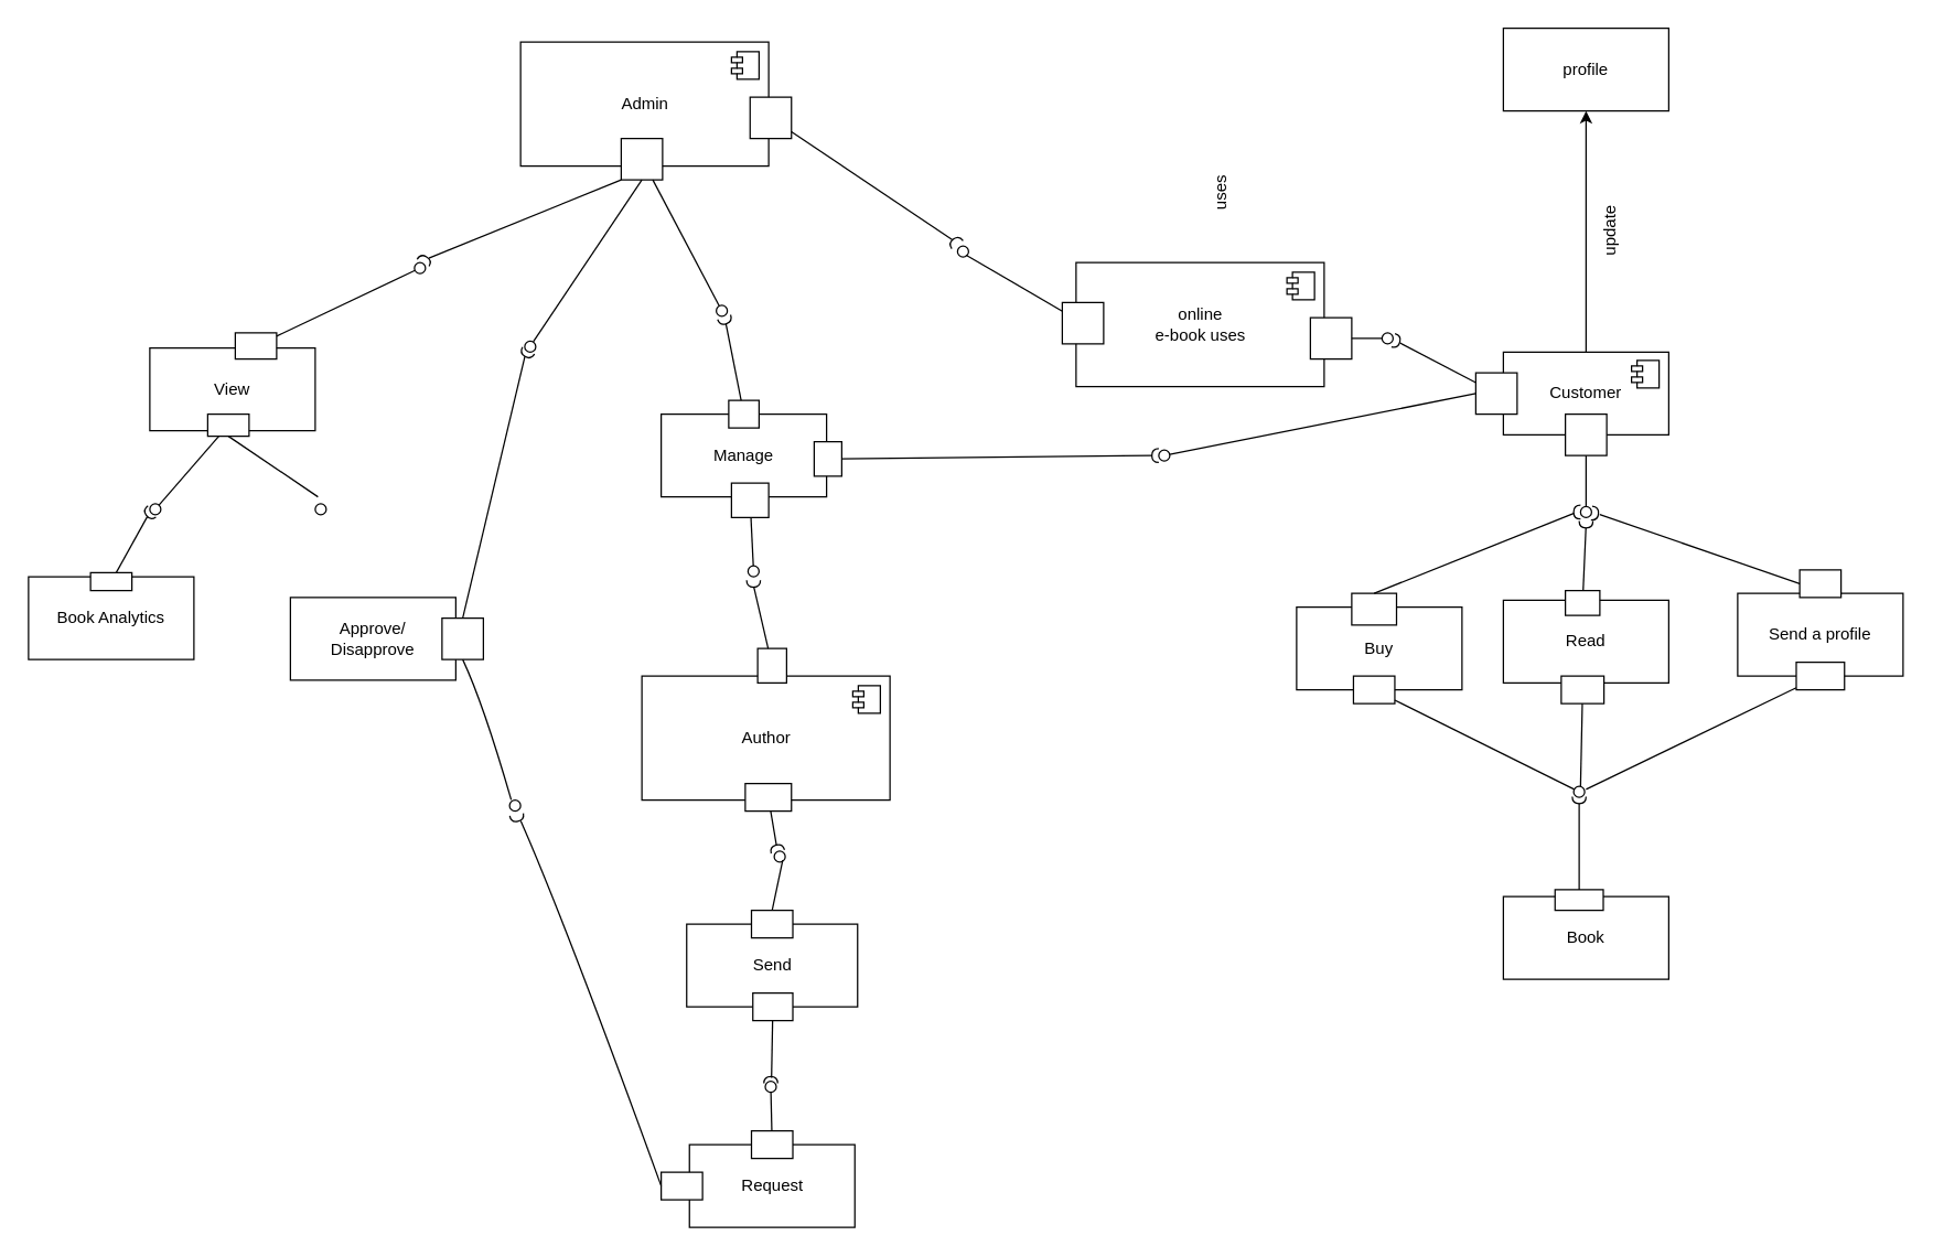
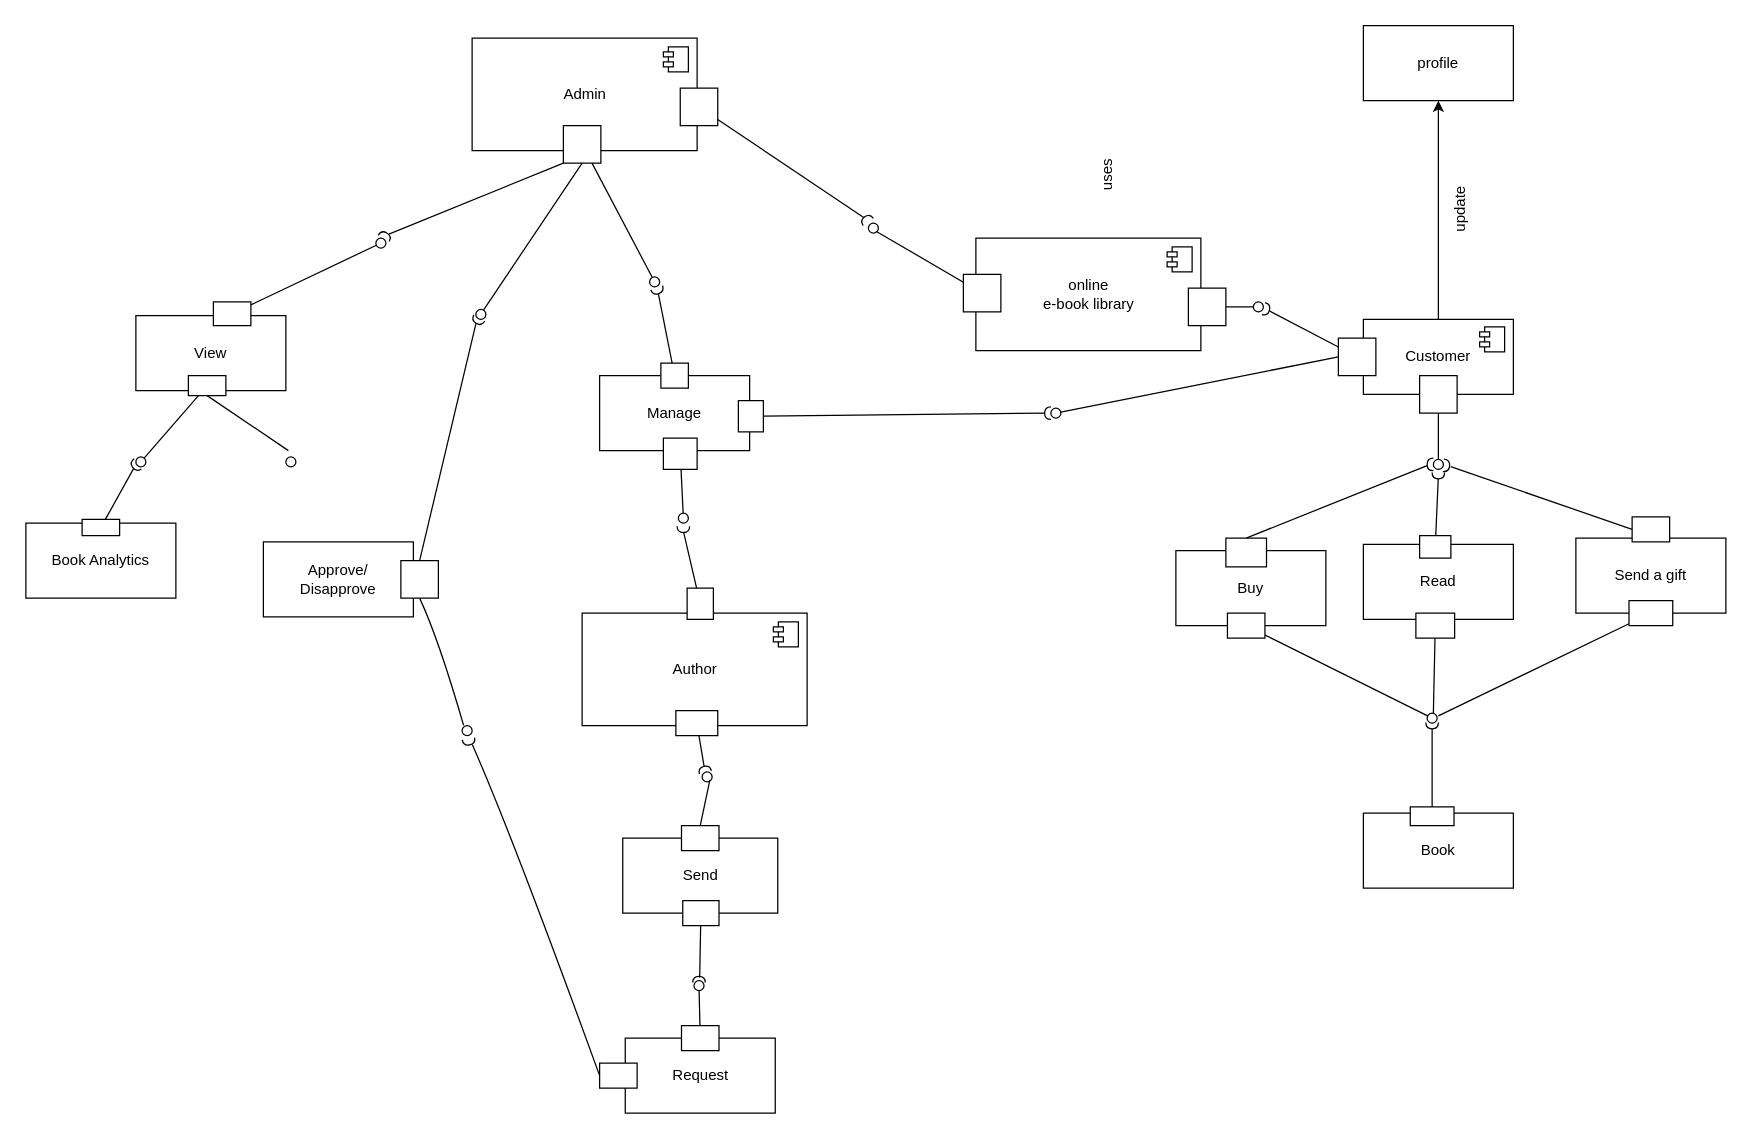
- <mxCell id="2" value="online&lt;br&gt;e-book uses" style="html=1;dropTarget=0;rounded=0;" vertex="1" parent="1"><mxGeometry x="780" y="190" width="180" height="90" as="geometry" /></mxCell>
+ <mxCell id="2" value="online&lt;br&gt;e-book library" style="html=1;dropTarget=0;rounded=0;" vertex="1" parent="1"><mxGeometry x="780" y="190" width="180" height="90" as="geometry" /></mxCell>
- <mxCell id="13" value="Send a profile" style="whiteSpace=wrap;html=1;rounded=0;" vertex="1" parent="1"><mxGeometry x="1260" y="430" width="120" height="60" as="geometry" /></mxCell>
+ <mxCell id="13" value="Send a gift" style="whiteSpace=wrap;html=1;rounded=0;" vertex="1" parent="1"><mxGeometry x="1260" y="430" width="120" height="60" as="geometry" /></mxCell>
